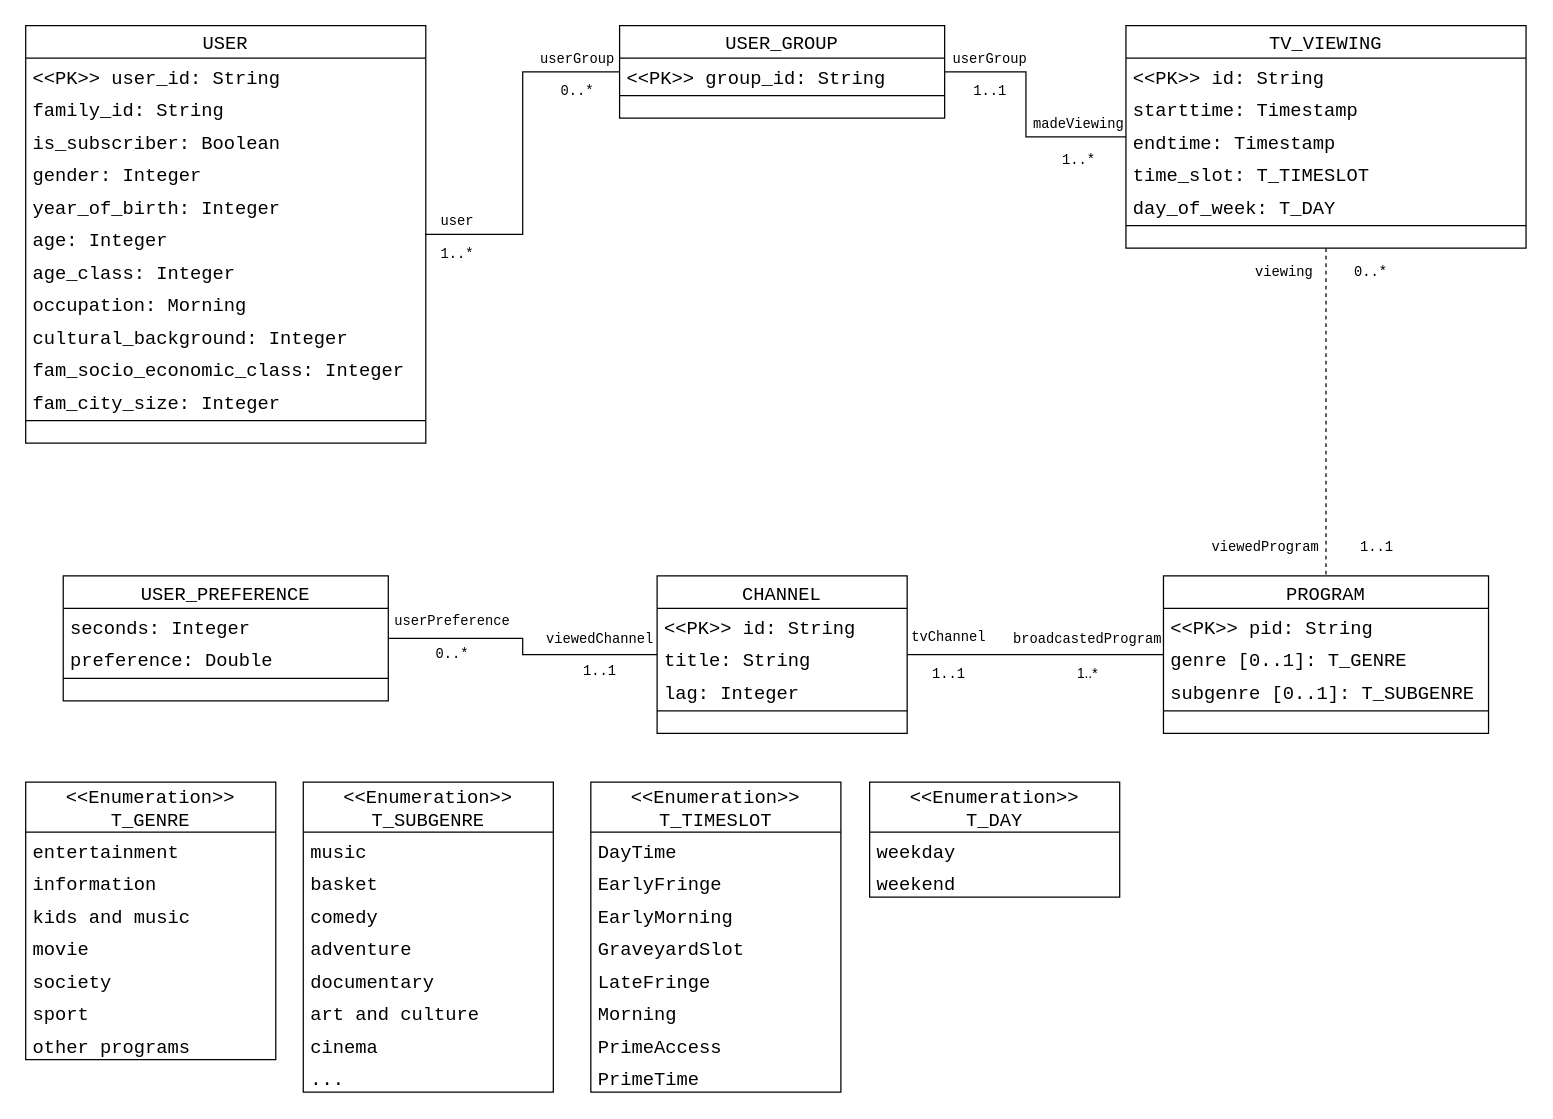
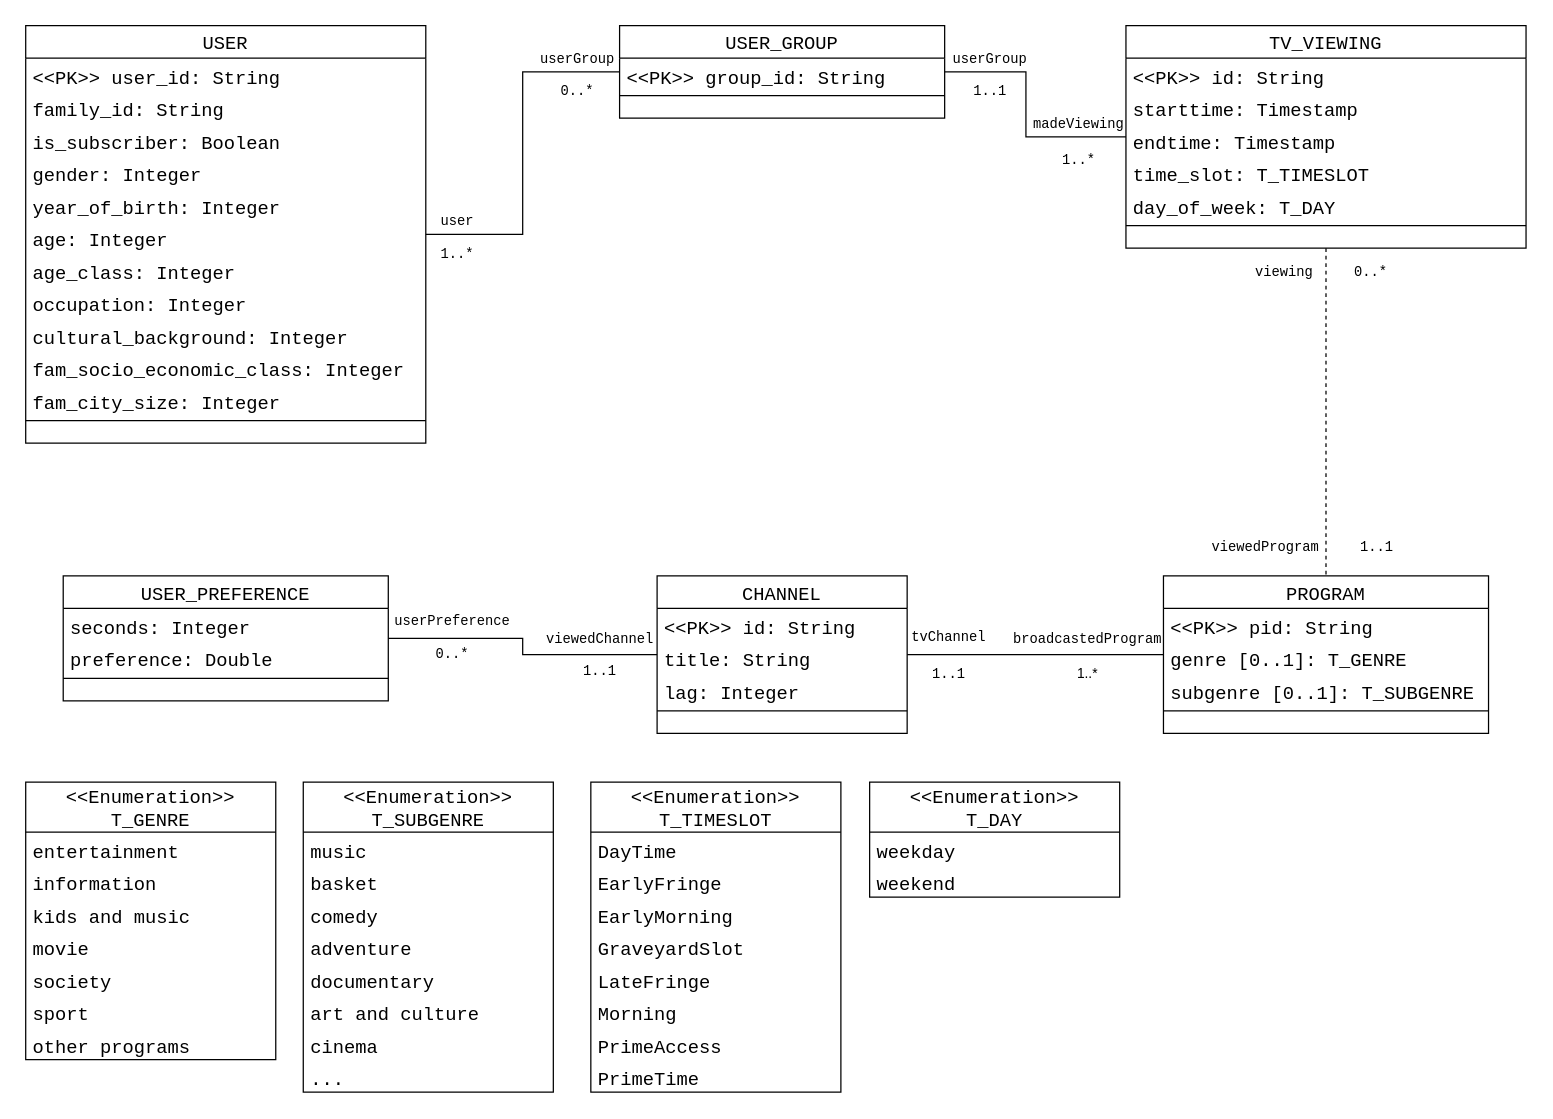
- <mxCell id="45" value="occupation: Morning" style="text;strokeColor=none;fillColor=none;align=left;verticalAlign=top;spacingLeft=4;spacingRight=4;overflow=hidden;rotatable=0;points=[[0,0.5],[1,0.5]];portConstraint=eastwest;fontFamily=Courier New;fontSize=15;" parent="37" vertex="1"><mxGeometry y="208" width="320" height="26" as="geometry" /></mxCell>
+ <mxCell id="45" value="occupation: Integer" style="text;strokeColor=none;fillColor=none;align=left;verticalAlign=top;spacingLeft=4;spacingRight=4;overflow=hidden;rotatable=0;points=[[0,0.5],[1,0.5]];portConstraint=eastwest;fontFamily=Courier New;fontSize=15;" parent="37" vertex="1"><mxGeometry y="208" width="320" height="26" as="geometry" /></mxCell>
